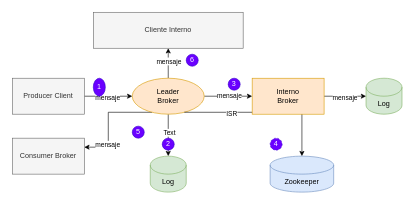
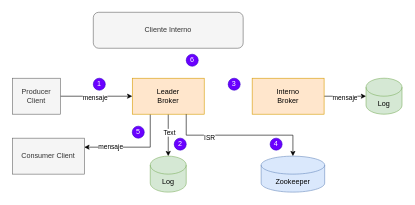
- <mxCell id="2" value="Cliente Interno" style="rounded=0;whiteSpace=wrap;html=1;fillColor=#f5f5f5;fontColor=#333333;strokeColor=#666666;" vertex="1" parent="1"><mxGeometry x="155" y="20" width="250" height="60" as="geometry" /></mxCell>
+ <mxCell id="2" value="Cliente Interno" style="whiteSpace=wrap;html=1;fillColor=#f5f5f5;fontColor=#333333;strokeColor=#666666;rounded=1;" vertex="1" parent="1"><mxGeometry x="155" y="20" width="250" height="60" as="geometry" /></mxCell>
- <mxCell id="9" style="edgeStyle=orthogonalEdgeStyle;rounded=0;orthogonalLoop=1;jettySize=auto;html=1;" edge="1" parent="1" source="15" target="2"><mxGeometry relative="1" as="geometry" /></mxCell>
- <mxCell id="10" value="mensaje" style="edgeLabel;html=1;align=center;verticalAlign=middle;resizable=0;points=[];" vertex="1" connectable="0" parent="9"><mxGeometry x="0.16" relative="1" as="geometry"><mxPoint as="offset" /></mxGeometry></mxCell>
- <mxCell id="24" value="1" style="ellipse;whiteSpace=wrap;html=1;aspect=fixed;fillColor=#6a00ff;fontColor=#ffffff;strokeColor=#3700CC;" vertex="1" parent="1"><mxGeometry x="155" y="130" width="20" height="30" as="geometry" /></mxCell>
+ <mxCell id="24" value="1" style="ellipse;whiteSpace=wrap;html=1;aspect=fixed;fillColor=#6a00ff;fontColor=#ffffff;strokeColor=#3700CC;" vertex="1" parent="1"><mxGeometry x="155" y="130" width="20" height="20" as="geometry" /></mxCell>
- <mxCell id="5" value="Producer Client" style="rounded=0;whiteSpace=wrap;html=1;fillColor=#f5f5f5;fontColor=#333333;strokeColor=#666666;" vertex="1" parent="1"><mxGeometry x="20" y="130" width="120" height="60" as="geometry" /></mxCell>
+ <mxCell id="5" value="Producer Client" style="rounded=0;whiteSpace=wrap;html=1;fillColor=#f5f5f5;fontColor=#333333;strokeColor=#666666;" vertex="1" parent="1"><mxGeometry x="20" y="130" width="80" height="60" as="geometry" /></mxCell>
- <mxCell id="15" value="Leader&lt;br&gt;Broker" style="ellipse;whiteSpace=wrap;html=1;fillColor=#ffe6cc;strokeColor=#d79b00;" vertex="1" parent="1"><mxGeometry x="220" y="130" width="120" height="60" as="geometry" /></mxCell>
+ <mxCell id="15" value="Leader&lt;br&gt;Broker" style="rounded=0;whiteSpace=wrap;html=1;fillColor=#ffe6cc;strokeColor=#d79b00;" vertex="1" parent="1"><mxGeometry x="220" y="130" width="120" height="60" as="geometry" /></mxCell>
- <mxCell id="7" style="edgeStyle=orthogonalEdgeStyle;rounded=0;orthogonalLoop=1;jettySize=auto;html=1;" edge="1" parent="1" source="15" target="23"><mxGeometry relative="1" as="geometry" /></mxCell>
- <mxCell id="8" value="mensaje" style="edgeLabel;html=1;align=center;verticalAlign=middle;resizable=0;points=[];" vertex="1" connectable="0" parent="7"><mxGeometry x="0.025" y="2" relative="1" as="geometry"><mxPoint as="offset" /></mxGeometry></mxCell>
- <mxCell id="25" value="2" style="ellipse;whiteSpace=wrap;html=1;aspect=fixed;fillColor=#6a00ff;fontColor=#ffffff;strokeColor=#3700CC;" vertex="1" parent="1"><mxGeometry x="270" y="230" width="20" height="20" as="geometry" /></mxCell>
+ <mxCell id="25" value="2" style="ellipse;whiteSpace=wrap;html=1;aspect=fixed;fillColor=#6a00ff;fontColor=#ffffff;strokeColor=#3700CC;" vertex="1" parent="1"><mxGeometry x="290" y="230" width="20" height="20" as="geometry" /></mxCell>
- <mxCell id="27" value="4" style="ellipse;whiteSpace=wrap;html=1;aspect=fixed;fillColor=#6a00ff;fontColor=#ffffff;strokeColor=#3700CC;dashed=1;" vertex="1" parent="1"><mxGeometry x="450" y="230" width="20" height="20" as="geometry" /></mxCell>
+ <mxCell id="27" value="4" style="ellipse;whiteSpace=wrap;html=1;aspect=fixed;fillColor=#6a00ff;fontColor=#ffffff;strokeColor=#3700CC;" vertex="1" parent="1"><mxGeometry x="450" y="230" width="20" height="20" as="geometry" /></mxCell>
- <mxCell id="6" value="Consumer Broker" style="rounded=0;whiteSpace=wrap;html=1;fillColor=#f5f5f5;fontColor=#333333;strokeColor=#666666;" vertex="1" parent="1"><mxGeometry x="20" y="230" width="120" height="60" as="geometry" /></mxCell>
+ <mxCell id="6" value="Consumer Client" style="rounded=0;whiteSpace=wrap;html=1;fillColor=#f5f5f5;fontColor=#333333;strokeColor=#666666;" vertex="1" parent="1"><mxGeometry x="20" y="230" width="120" height="60" as="geometry" /></mxCell>
- <mxCell id="20" value="Zookeeper" style="shape=cylinder3;whiteSpace=wrap;html=1;boundedLbl=1;backgroundOutline=1;size=15;fillColor=#dae8fc;strokeColor=#6c8ebf;" vertex="1" parent="1"><mxGeometry x="450" y="260" width="106" height="60" as="geometry" /></mxCell>
+ <mxCell id="20" value="Zookeeper" style="shape=cylinder3;whiteSpace=wrap;html=1;boundedLbl=1;backgroundOutline=1;size=15;fillColor=#dae8fc;strokeColor=#6c8ebf;" vertex="1" parent="1"><mxGeometry x="435" y="260" width="106" height="60" as="geometry" /></mxCell>
